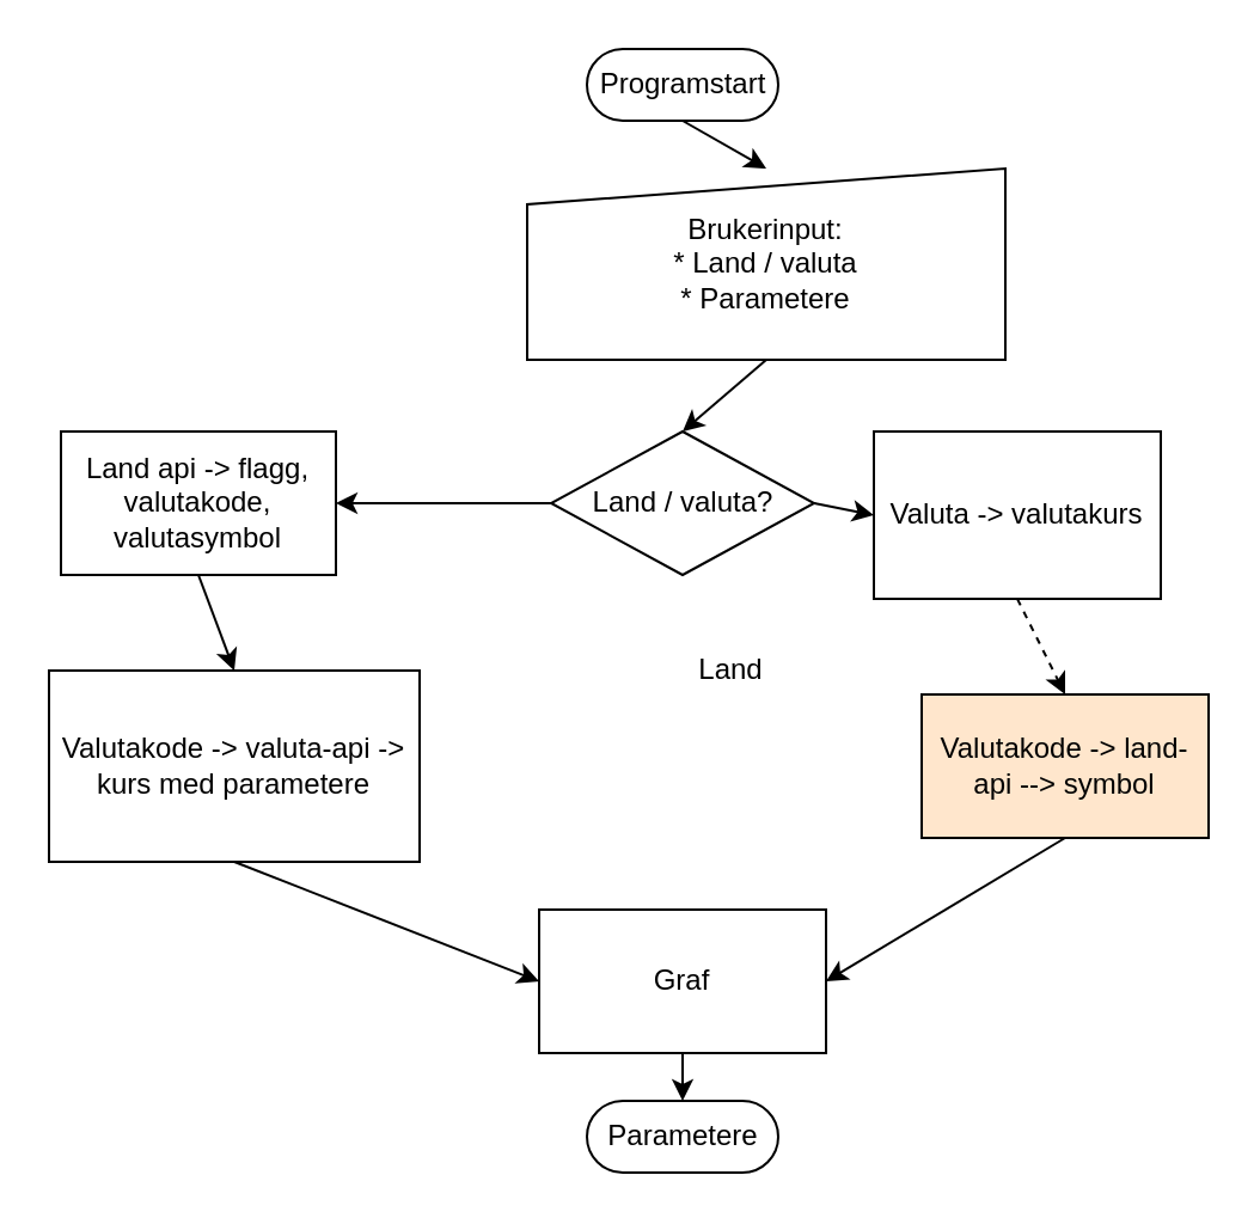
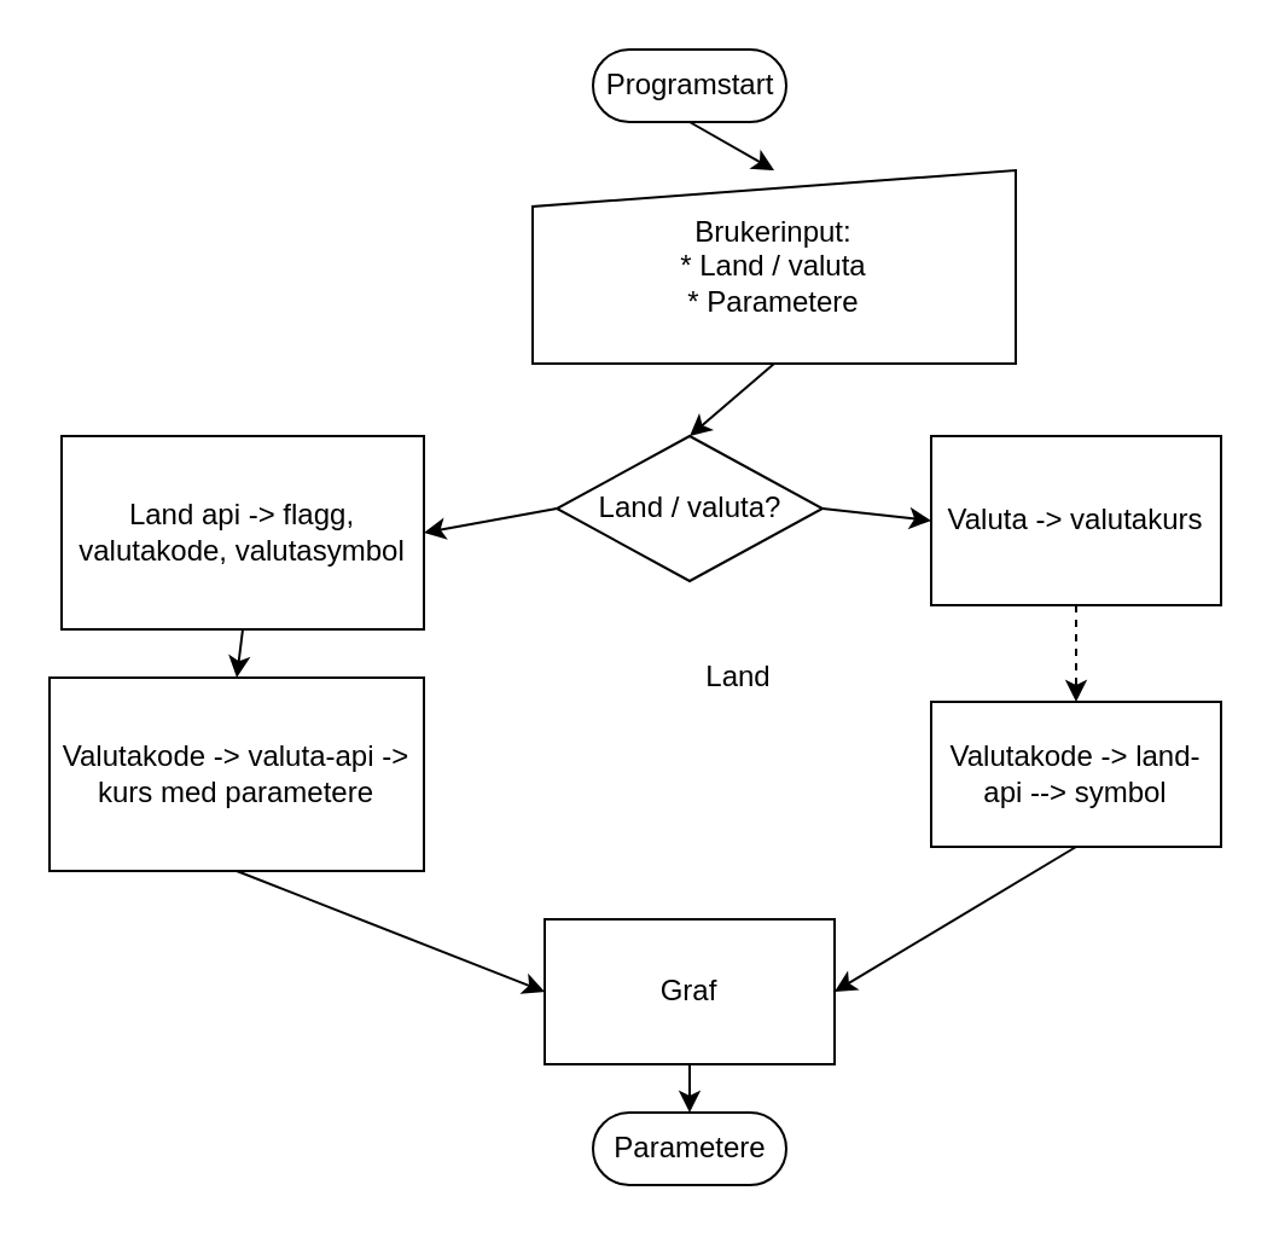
- <mxCell id="7" value="Land api -&amp;gt; flagg, valutakode, valutasymbol" style="whiteSpace=wrap;html=1;" parent="1" vertex="1"><mxGeometry x="25" y="180" width="115" height="60" as="geometry" /></mxCell>
+ <mxCell id="7" value="Land api -&amp;gt; flagg, valutakode, valutasymbol" style="whiteSpace=wrap;html=1;" parent="1" vertex="1"><mxGeometry x="25" y="180" width="150" height="80" as="geometry" /></mxCell>
- <mxCell id="18" value="Valuta -&amp;gt; valutakurs" style="whiteSpace=wrap;html=1;" parent="1" vertex="1"><mxGeometry x="365" y="180" width="120" height="70" as="geometry" /></mxCell>
+ <mxCell id="18" value="Valuta -&amp;gt; valutakurs" style="whiteSpace=wrap;html=1;" parent="1" vertex="1"><mxGeometry x="385" y="180" width="120" height="70" as="geometry" /></mxCell>
- <mxCell id="20" value="Valutakode -&amp;gt; land-api --&amp;gt; symbol" style="whiteSpace=wrap;html=1;fillColor=#ffe6cc;" parent="1" vertex="1"><mxGeometry x="385" y="290" width="120" height="60" as="geometry" /></mxCell>
+ <mxCell id="20" value="Valutakode -&amp;gt; land-api --&amp;gt; symbol" style="whiteSpace=wrap;html=1;" parent="1" vertex="1"><mxGeometry x="385" y="290" width="120" height="60" as="geometry" /></mxCell>
